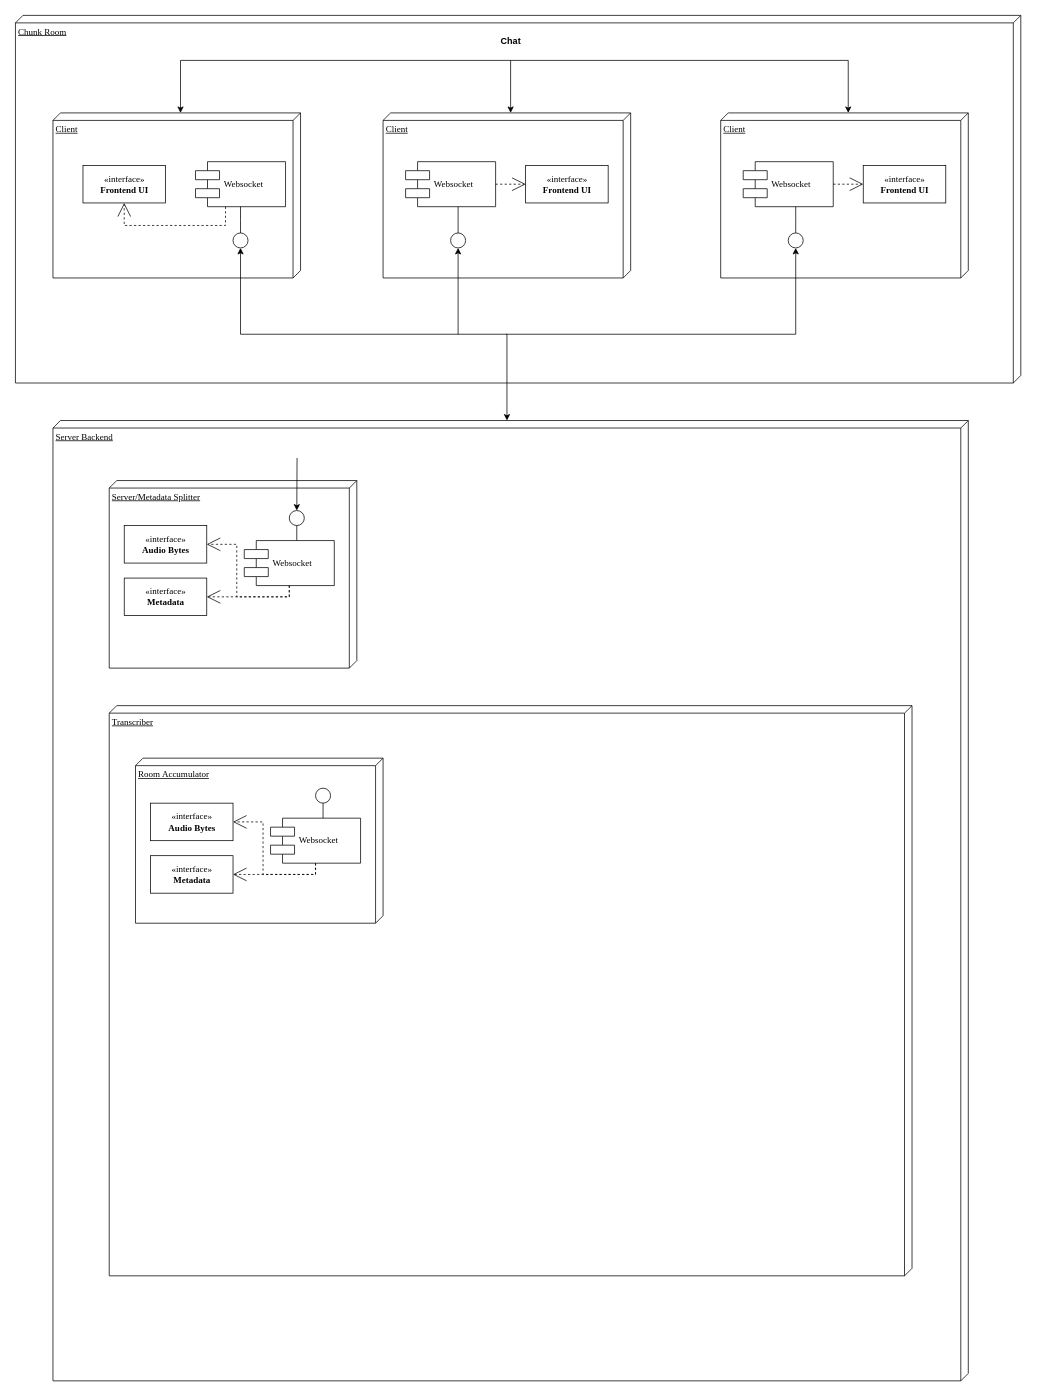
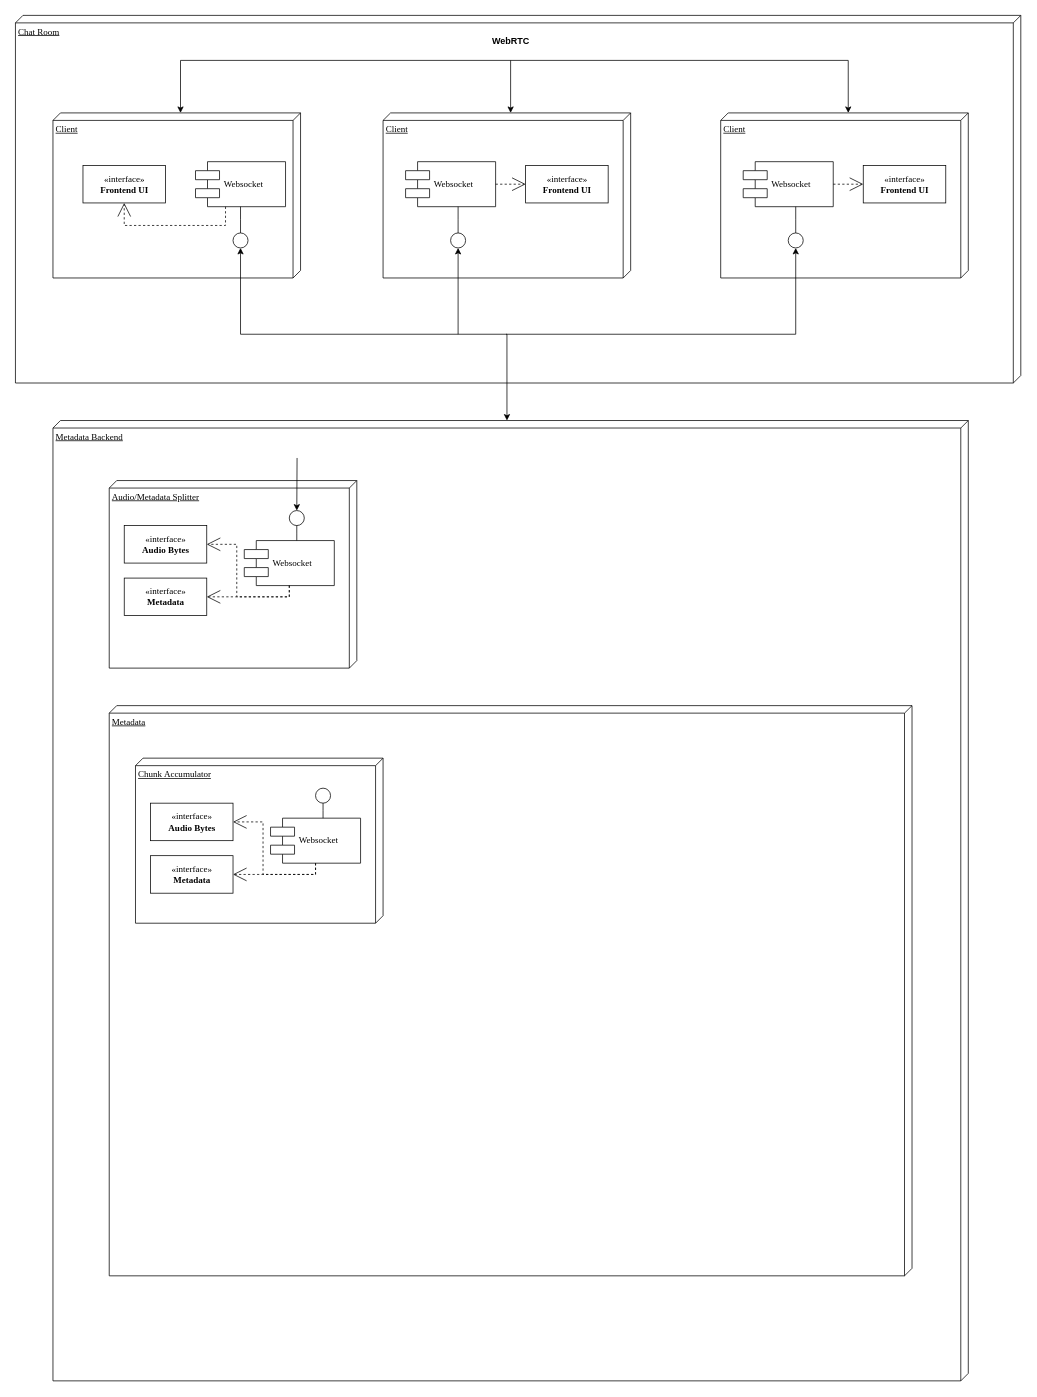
- <mxCell id="2" value="Chunk Room" style="verticalAlign=top;align=left;spacingTop=8;spacingLeft=2;spacingRight=12;shape=cube;size=10;direction=south;fontStyle=4;html=1;rounded=0;shadow=0;comic=0;labelBackgroundColor=none;strokeWidth=1;fontFamily=Verdana;fontSize=12" vertex="1" parent="1"><mxGeometry x="20" y="20" width="1340" height="490" as="geometry" /></mxCell>
+ <mxCell id="2" value="Chat Room" style="verticalAlign=top;align=left;spacingTop=8;spacingLeft=2;spacingRight=12;shape=cube;size=10;direction=south;fontStyle=4;html=1;rounded=0;shadow=0;comic=0;labelBackgroundColor=none;strokeWidth=1;fontFamily=Verdana;fontSize=12" vertex="1" parent="1"><mxGeometry x="20" y="20" width="1340" height="490" as="geometry" /></mxCell>
- <mxCell id="23" value="&lt;b&gt;Chat&lt;/b&gt;" style="text;html=1;align=center;verticalAlign=middle;resizable=0;points=[];autosize=1;strokeColor=none;fillColor=none;" vertex="1" parent="1"><mxGeometry x="645" y="40" width="70" height="30" as="geometry" /></mxCell>
+ <mxCell id="23" value="&lt;b&gt;WebRTC&lt;/b&gt;" style="text;html=1;align=center;verticalAlign=middle;resizable=0;points=[];autosize=1;strokeColor=none;fillColor=none;" vertex="1" parent="1"><mxGeometry x="645" y="40" width="70" height="30" as="geometry" /></mxCell>
- <mxCell id="24" value="Server Backend" style="verticalAlign=top;align=left;spacingTop=8;spacingLeft=2;spacingRight=12;shape=cube;size=10;direction=south;fontStyle=4;html=1;rounded=0;shadow=0;comic=0;labelBackgroundColor=none;strokeWidth=1;fontFamily=Verdana;fontSize=12" vertex="1" parent="1"><mxGeometry x="70" y="560" width="1220" height="1280" as="geometry" /></mxCell>
+ <mxCell id="24" value="Metadata Backend" style="verticalAlign=top;align=left;spacingTop=8;spacingLeft=2;spacingRight=12;shape=cube;size=10;direction=south;fontStyle=4;html=1;rounded=0;shadow=0;comic=0;labelBackgroundColor=none;strokeWidth=1;fontFamily=Verdana;fontSize=12" vertex="1" parent="1"><mxGeometry x="70" y="560" width="1220" height="1280" as="geometry" /></mxCell>
- <mxCell id="25" value="Server/Metadata Splitter" style="verticalAlign=top;align=left;spacingTop=8;spacingLeft=2;spacingRight=12;shape=cube;size=10;direction=south;fontStyle=4;html=1;rounded=0;shadow=0;comic=0;labelBackgroundColor=none;strokeWidth=1;fontFamily=Verdana;fontSize=12" vertex="1" parent="1"><mxGeometry x="145" y="640" width="330" height="250" as="geometry" /></mxCell>
+ <mxCell id="25" value="Audio/Metadata Splitter" style="verticalAlign=top;align=left;spacingTop=8;spacingLeft=2;spacingRight=12;shape=cube;size=10;direction=south;fontStyle=4;html=1;rounded=0;shadow=0;comic=0;labelBackgroundColor=none;strokeWidth=1;fontFamily=Verdana;fontSize=12" vertex="1" parent="1"><mxGeometry x="145" y="640" width="330" height="250" as="geometry" /></mxCell>
- <mxCell id="37" value="Transcriber" style="verticalAlign=top;align=left;spacingTop=8;spacingLeft=2;spacingRight=12;shape=cube;size=10;direction=south;fontStyle=4;html=1;rounded=0;shadow=0;comic=0;labelBackgroundColor=none;strokeWidth=1;fontFamily=Verdana;fontSize=12" vertex="1" parent="1"><mxGeometry x="145" y="940" width="1070" height="760" as="geometry" /></mxCell>
+ <mxCell id="37" value="Metadata" style="verticalAlign=top;align=left;spacingTop=8;spacingLeft=2;spacingRight=12;shape=cube;size=10;direction=south;fontStyle=4;html=1;rounded=0;shadow=0;comic=0;labelBackgroundColor=none;strokeWidth=1;fontFamily=Verdana;fontSize=12" vertex="1" parent="1"><mxGeometry x="145" y="940" width="1070" height="760" as="geometry" /></mxCell>
- <mxCell id="38" value="Room Accumulator" style="verticalAlign=top;align=left;spacingTop=8;spacingLeft=2;spacingRight=12;shape=cube;size=10;direction=south;fontStyle=4;html=1;rounded=0;shadow=0;comic=0;labelBackgroundColor=none;strokeWidth=1;fontFamily=Verdana;fontSize=12" vertex="1" parent="1"><mxGeometry x="180" y="1010" width="330" height="220" as="geometry" /></mxCell>
+ <mxCell id="38" value="Chunk Accumulator" style="verticalAlign=top;align=left;spacingTop=8;spacingLeft=2;spacingRight=12;shape=cube;size=10;direction=south;fontStyle=4;html=1;rounded=0;shadow=0;comic=0;labelBackgroundColor=none;strokeWidth=1;fontFamily=Verdana;fontSize=12" vertex="1" parent="1"><mxGeometry x="180" y="1010" width="330" height="220" as="geometry" /></mxCell>
